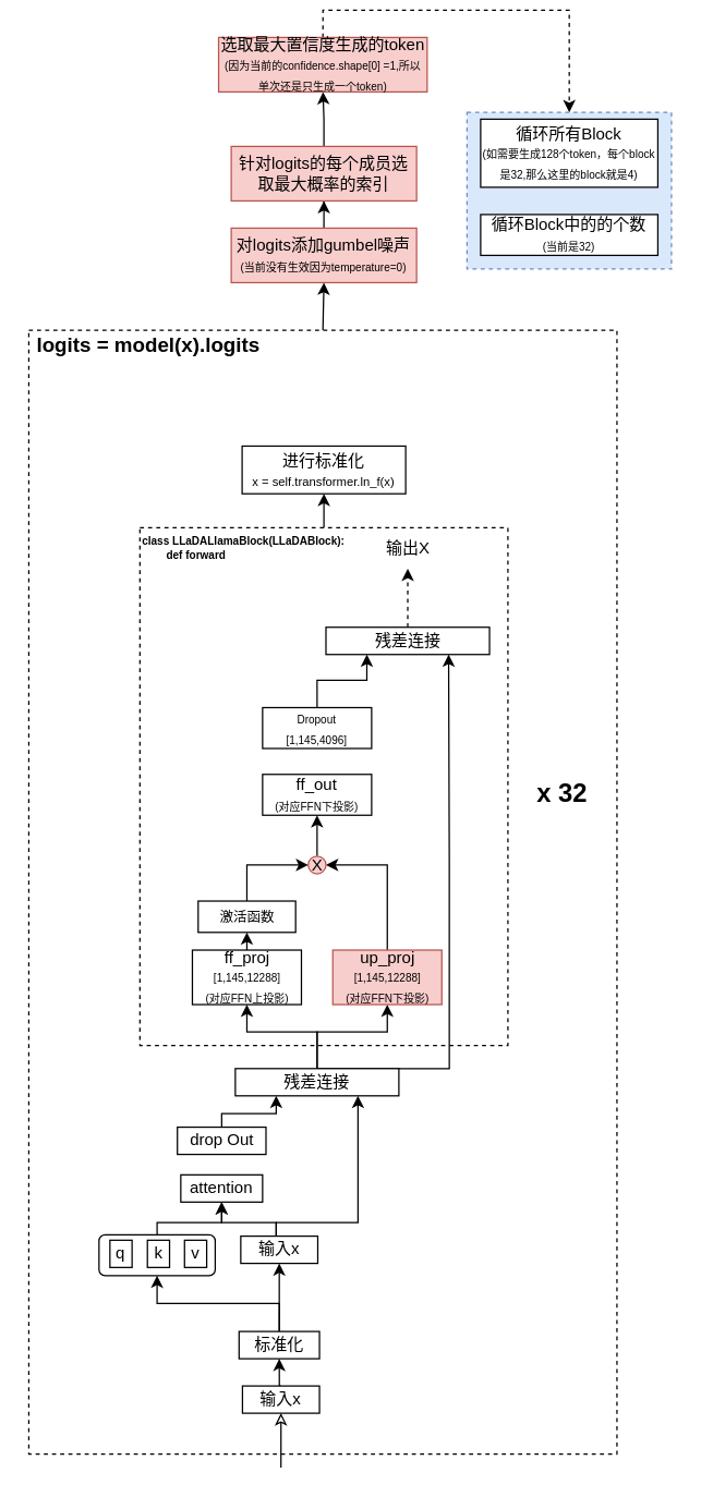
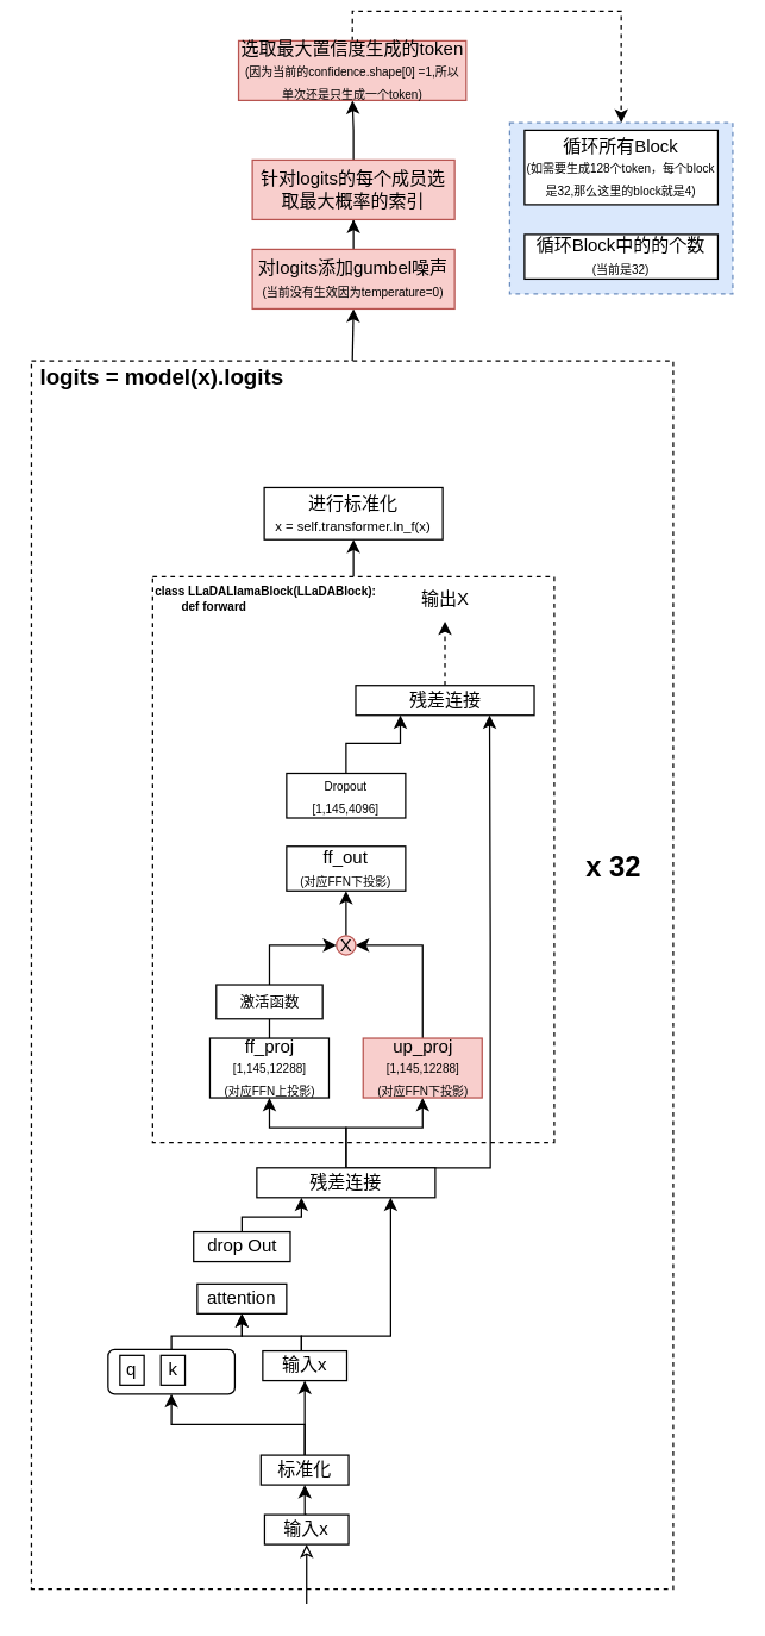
- <mxCell id="15" style="edgeStyle=orthogonalEdgeStyle;rounded=0;orthogonalLoop=1;jettySize=auto;html=1;exitX=0.5;exitY=0;exitDx=0;exitDy=0;entryX=0.5;entryY=1;entryDx=0;entryDy=0;" edge="1" parent="1" source="16" target="23"><mxGeometry relative="1" as="geometry" /></mxCell>
+ <mxCell id="15" style="edgeStyle=orthogonalEdgeStyle;rounded=0;orthogonalLoop=1;jettySize=auto;html=1;exitX=0.5;exitY=0;exitDx=0;exitDy=0;entryX=0.5;entryY=1;entryDx=0;entryDy=0;endArrow=none;" edge="1" parent="1" source="16" target="23"><mxGeometry relative="1" as="geometry" /></mxCell>
- <mxCell id="41" value="v" style="rounded=0;whiteSpace=wrap;html=1;" vertex="1" parent="37"><mxGeometry x="62.75" y="4" width="16.25" height="20" as="geometry" /></mxCell>
